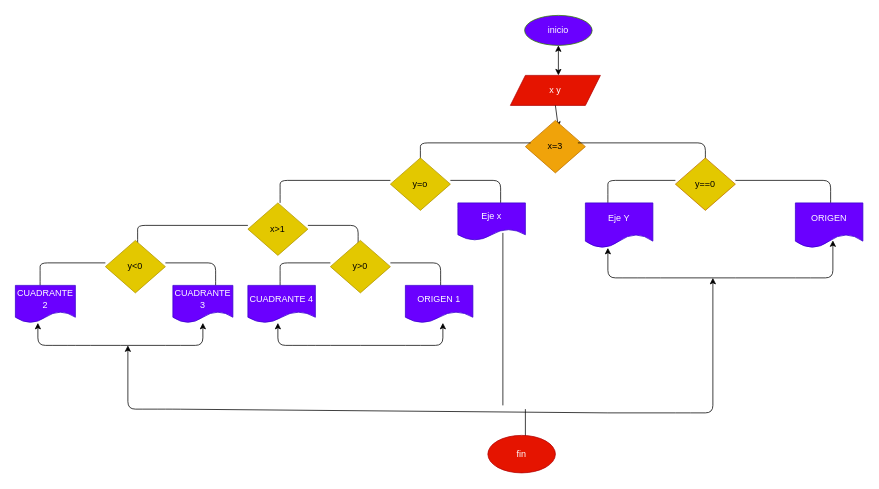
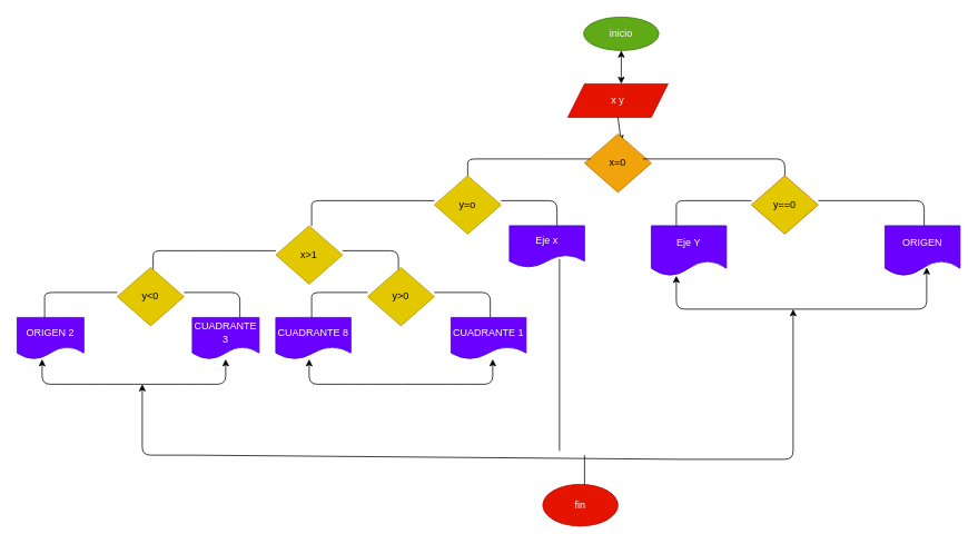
- <mxCell id="2" value="inicio" style="ellipse;whiteSpace=wrap;html=1;fillColor=#6a00ff;fontColor=#ffffff;strokeColor=#2D7600;" vertex="1" parent="1"><mxGeometry x="699" y="20" width="90" height="40" as="geometry" /></mxCell>
+ <mxCell id="2" value="inicio" style="ellipse;whiteSpace=wrap;html=1;fillColor=#60a917;fontColor=#ffffff;strokeColor=#2D7600;" vertex="1" parent="1"><mxGeometry x="699" y="20" width="90" height="40" as="geometry" /></mxCell>
- <mxCell id="6" value="x=3" style="rhombus;whiteSpace=wrap;html=1;fillColor=#f0a30a;fontColor=#000000;strokeColor=#BD7000;" vertex="1" parent="1"><mxGeometry x="700" y="160" width="80" height="70" as="geometry" /></mxCell>
+ <mxCell id="6" value="x=0" style="rhombus;whiteSpace=wrap;html=1;fillColor=#f0a30a;fontColor=#000000;strokeColor=#BD7000;" vertex="1" parent="1"><mxGeometry x="700" y="160" width="80" height="70" as="geometry" /></mxCell>
- <mxCell id="35" value="CUADRANTE 2" style="shape=document;whiteSpace=wrap;html=1;boundedLbl=1;fillColor=#6a00ff;fontColor=#ffffff;strokeColor=#3700CC;" vertex="1" parent="1"><mxGeometry x="20" y="380" width="80" height="50" as="geometry" /></mxCell>
+ <mxCell id="35" value="ORIGEN 2" style="shape=document;whiteSpace=wrap;html=1;boundedLbl=1;fillColor=#6a00ff;fontColor=#ffffff;strokeColor=#3700CC;" vertex="1" parent="1"><mxGeometry x="20" y="380" width="80" height="50" as="geometry" /></mxCell>
- <mxCell id="30" value="CUADRANTE 4" style="shape=document;whiteSpace=wrap;html=1;boundedLbl=1;fillColor=#6a00ff;fontColor=#ffffff;strokeColor=#3700CC;" vertex="1" parent="1"><mxGeometry y="380" width="90" height="50" as="geometry" x="330" /></mxCell>
+ <mxCell id="30" value="CUADRANTE 8" style="shape=document;whiteSpace=wrap;html=1;boundedLbl=1;fillColor=#6a00ff;fontColor=#ffffff;strokeColor=#3700CC;" vertex="1" parent="1"><mxGeometry y="380" width="90" height="50" as="geometry" x="330" /></mxCell>
- <mxCell id="28" value="ORIGEN 1" style="shape=document;whiteSpace=wrap;html=1;boundedLbl=1;fillColor=#6a00ff;fontColor=#ffffff;strokeColor=#3700CC;" vertex="1" parent="1"><mxGeometry x="540" y="380" width="90" height="50" as="geometry" /></mxCell>
+ <mxCell id="28" value="CUADRANTE 1" style="shape=document;whiteSpace=wrap;html=1;boundedLbl=1;fillColor=#6a00ff;fontColor=#ffffff;strokeColor=#3700CC;" vertex="1" parent="1"><mxGeometry x="540" y="380" width="90" height="50" as="geometry" /></mxCell>
